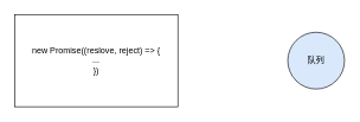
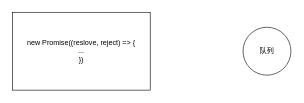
- <mxCell id="3" value="队列" style="ellipse;whiteSpace=wrap;html=1;rounded=0;fillColor=#dae8fc;" vertex="1" parent="1"><mxGeometry x="405" y="45" width="80" height="80" as="geometry" /></mxCell>
+ <mxCell id="3" value="队列" style="ellipse;whiteSpace=wrap;html=1;rounded=0;" vertex="1" parent="1"><mxGeometry x="405" y="45" width="80" height="80" as="geometry" /></mxCell>
